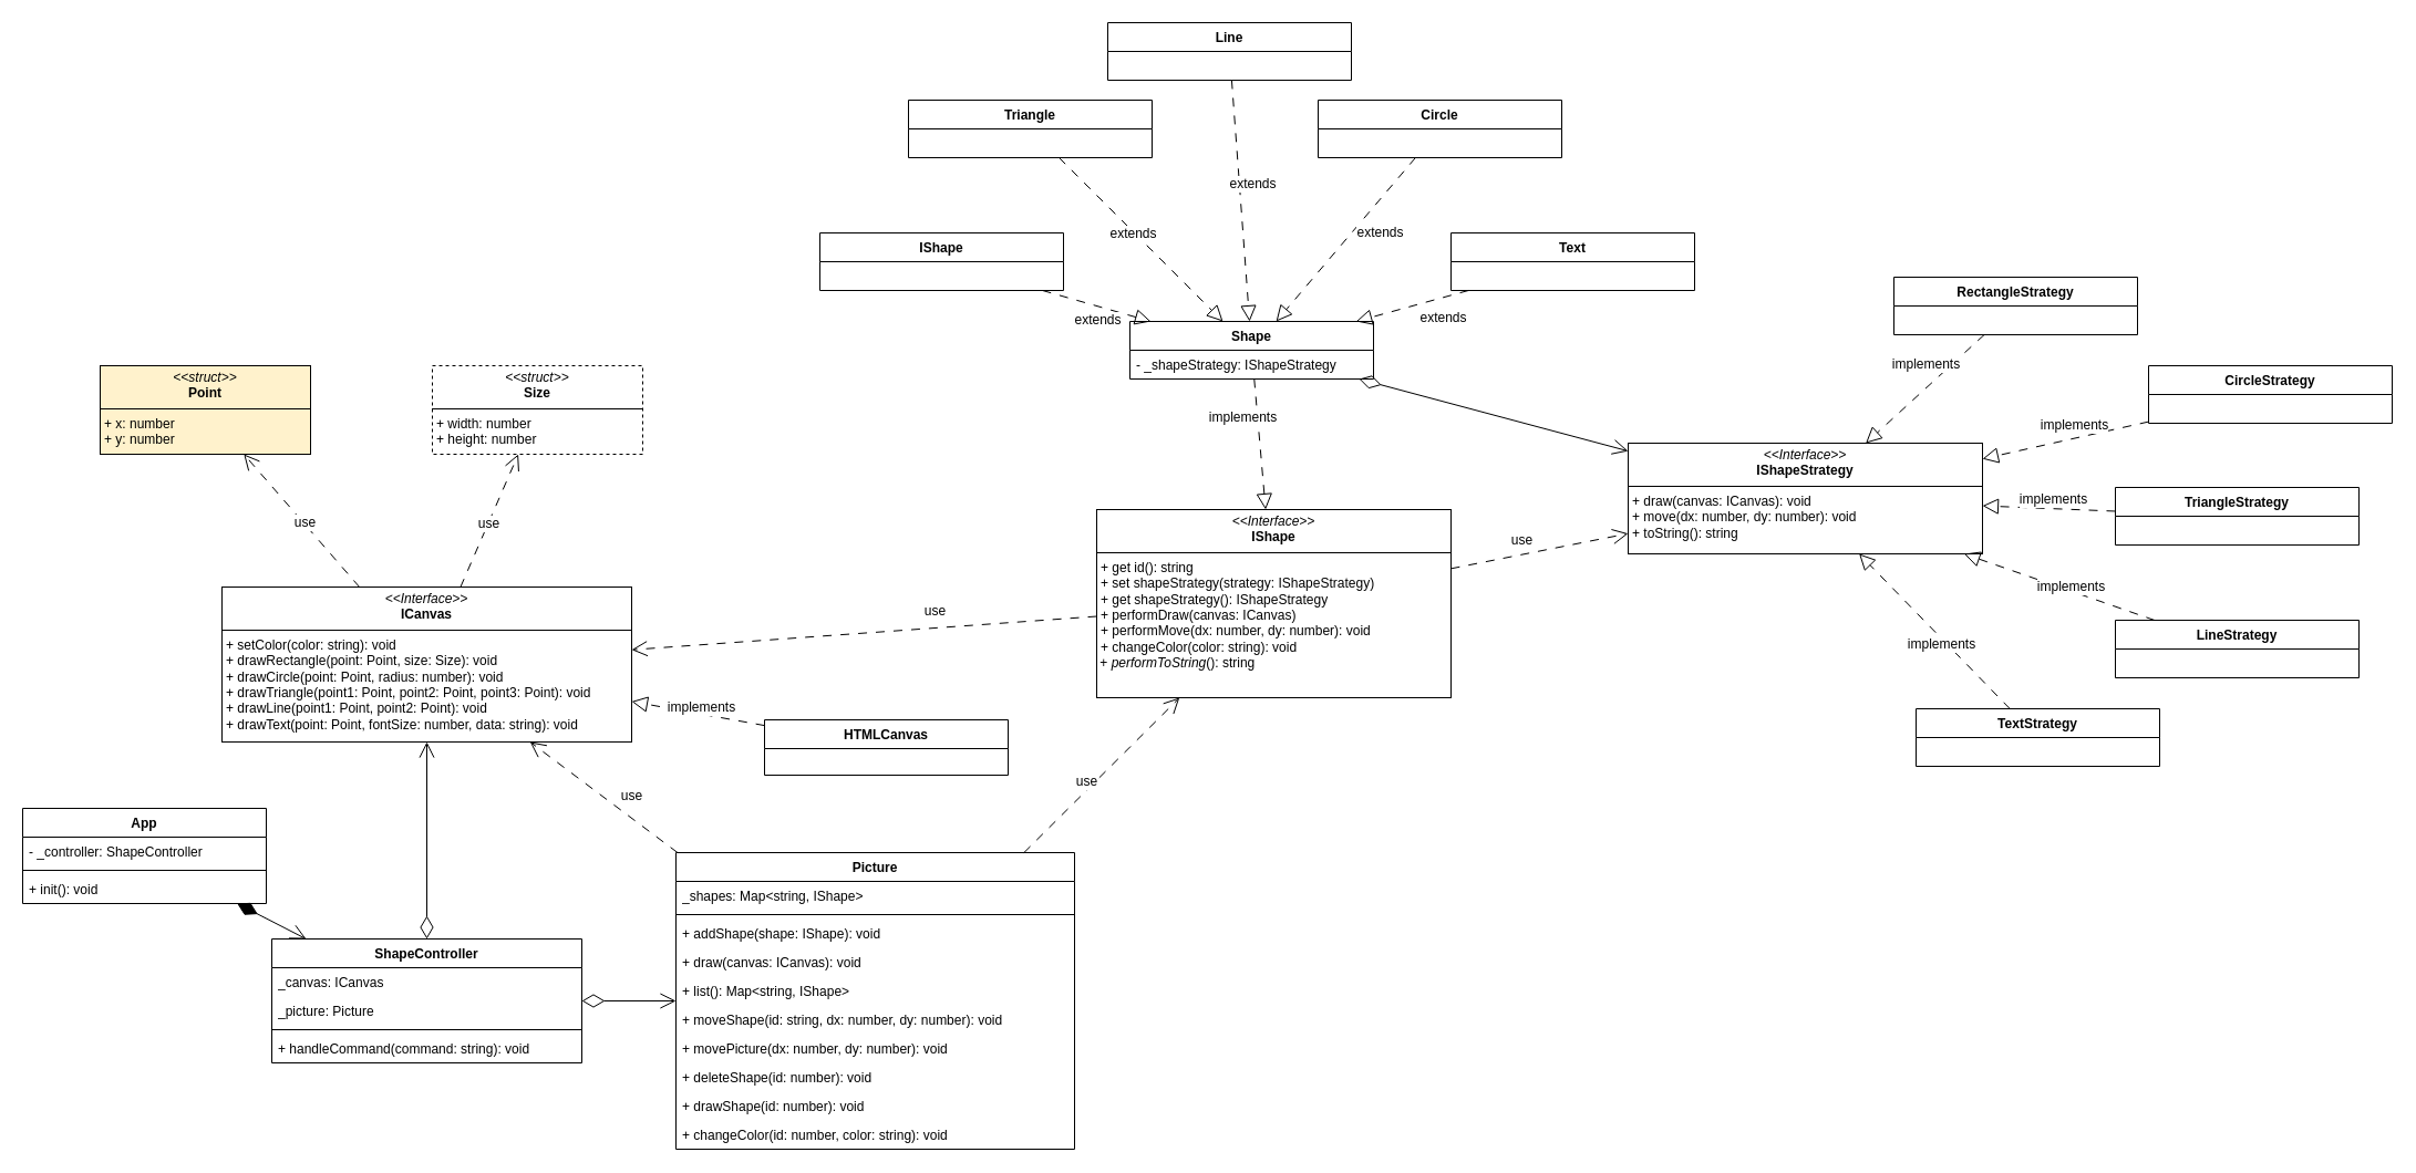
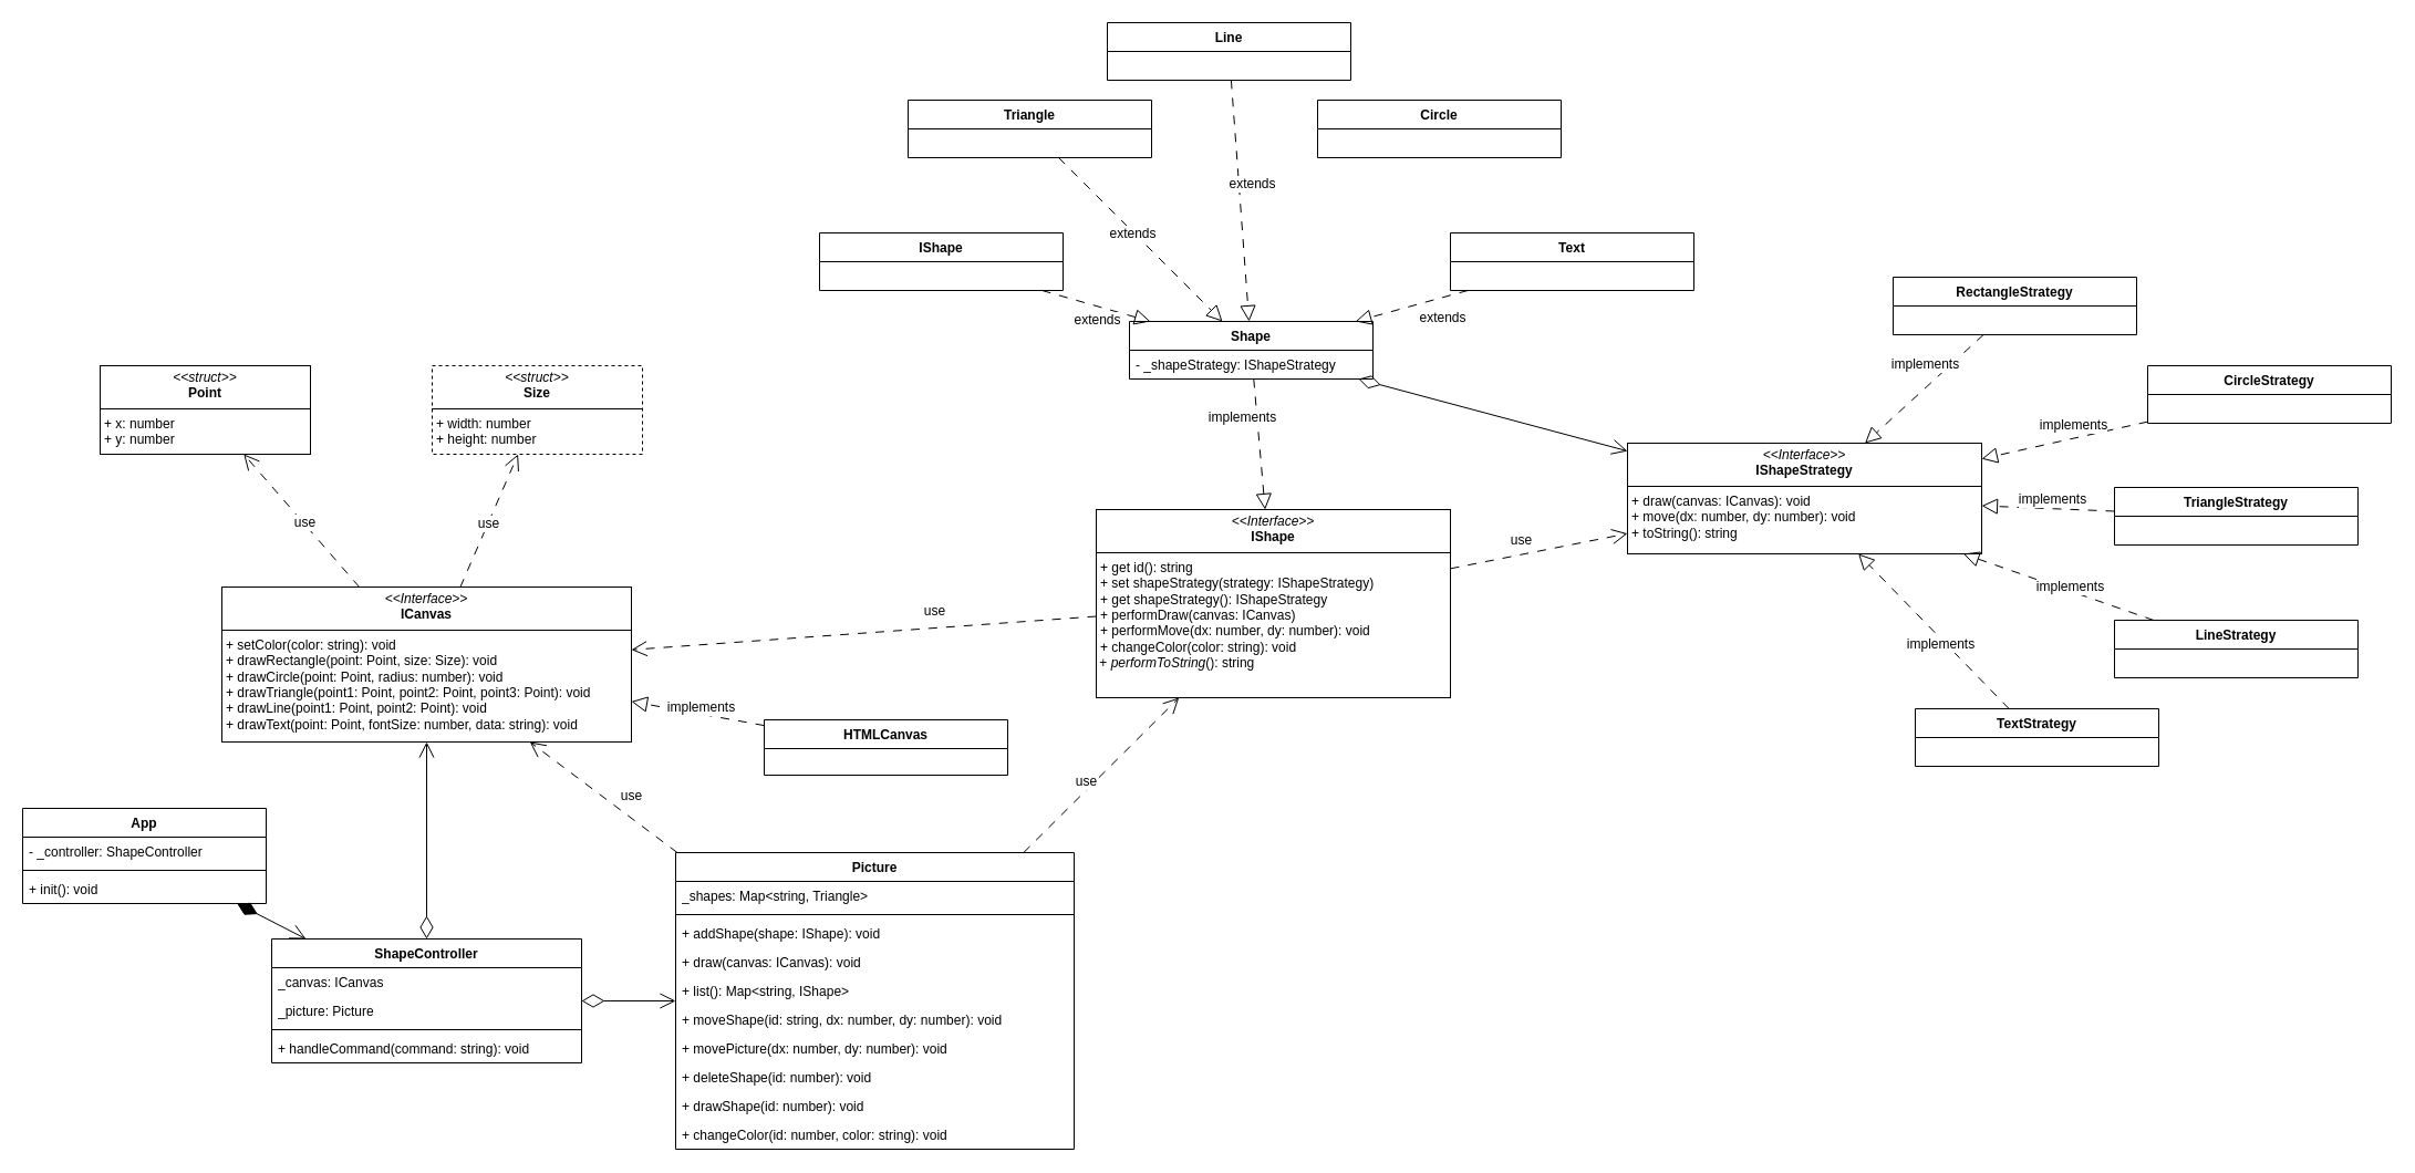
- <mxCell id="57" style="rounded=0;orthogonalLoop=1;jettySize=auto;html=1;startArrow=none;startFill=0;startSize=16;endSize=12;endArrow=block;endFill=0;dashed=1;dashPattern=8 8;" edge="1" parent="1" source="51" target="40"><mxGeometry relative="1" as="geometry"><mxPoint x="1142" y="352" as="sourcePoint" /><mxPoint x="1153" y="470" as="targetPoint" /></mxGeometry></mxCell>
- <mxCell id="58" value="extends" style="edgeLabel;html=1;align=center;verticalAlign=middle;resizable=0;points=[];fontSize=12;" vertex="1" connectable="0" parent="57"><mxGeometry x="-0.279" y="-1" relative="1" as="geometry"><mxPoint x="14" y="15" as="offset" /></mxGeometry></mxCell>
- <mxCell id="14" value="&lt;p style=&quot;margin:0px;margin-top:4px;text-align:center;&quot;&gt;&lt;i&gt;&amp;lt;&amp;lt;struct&amp;gt;&amp;gt;&lt;/i&gt;&lt;br&gt;&lt;b&gt;Point&lt;/b&gt;&lt;/p&gt;&lt;hr size=&quot;1&quot; style=&quot;border-style:solid;&quot;&gt;&lt;p style=&quot;margin:0px;margin-left:4px;&quot;&gt;+ x: number&lt;br&gt;+ y: number&lt;/p&gt;&lt;p style=&quot;margin:0px;margin-left:4px;&quot;&gt;&lt;br&gt;&lt;/p&gt;" style="verticalAlign=top;align=left;overflow=fill;html=1;whiteSpace=wrap;fillColor=#fff2cc;" vertex="1" parent="1"><mxGeometry x="90" y="330" width="190" height="80" as="geometry" /></mxCell>
+ <mxCell id="14" value="&lt;p style=&quot;margin:0px;margin-top:4px;text-align:center;&quot;&gt;&lt;i&gt;&amp;lt;&amp;lt;struct&amp;gt;&amp;gt;&lt;/i&gt;&lt;br&gt;&lt;b&gt;Point&lt;/b&gt;&lt;/p&gt;&lt;hr size=&quot;1&quot; style=&quot;border-style:solid;&quot;&gt;&lt;p style=&quot;margin:0px;margin-left:4px;&quot;&gt;+ x: number&lt;br&gt;+ y: number&lt;/p&gt;&lt;p style=&quot;margin:0px;margin-left:4px;&quot;&gt;&lt;br&gt;&lt;/p&gt;" style="verticalAlign=top;align=left;overflow=fill;html=1;whiteSpace=wrap;" vertex="1" parent="1"><mxGeometry x="90" y="330" width="190" height="80" as="geometry" /></mxCell>
- <mxCell id="25" value="_shapes: Map&amp;lt;string, IShape&amp;gt;" style="text;strokeColor=none;fillColor=none;align=left;verticalAlign=top;spacingLeft=4;spacingRight=4;overflow=hidden;rotatable=0;points=[[0,0.5],[1,0.5]];portConstraint=eastwest;whiteSpace=wrap;html=1;" vertex="1" parent="24"><mxGeometry y="26" width="360" height="26" as="geometry" /></mxCell>
+ <mxCell id="25" value="_shapes: Map&amp;lt;string, Triangle&amp;gt;" style="text;strokeColor=none;fillColor=none;align=left;verticalAlign=top;spacingLeft=4;spacingRight=4;overflow=hidden;rotatable=0;points=[[0,0.5],[1,0.5]];portConstraint=eastwest;whiteSpace=wrap;html=1;" vertex="1" parent="24"><mxGeometry y="26" width="360" height="26" as="geometry" /></mxCell>
